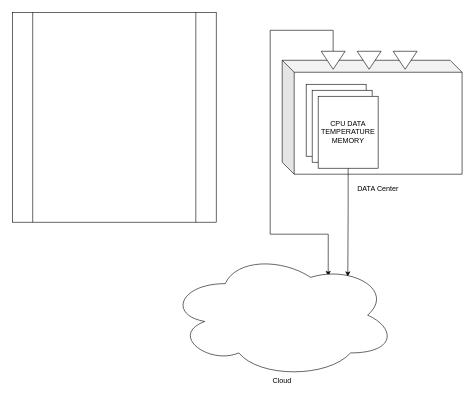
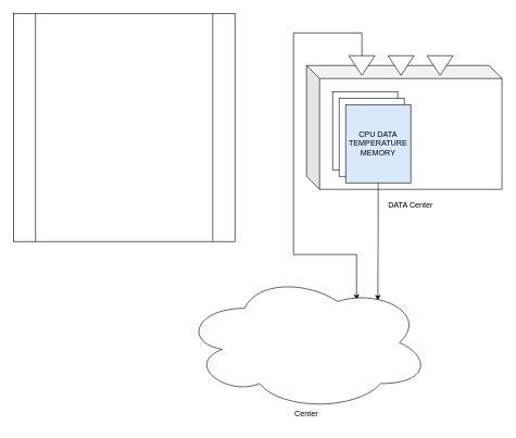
- <mxCell id="11" value="CPU DATA&lt;br style=&quot;border-color: var(--border-color);&quot;&gt;TEMPERATURE&lt;br style=&quot;border-color: var(--border-color);&quot;&gt;MEMORY" style="rounded=0;whiteSpace=wrap;html=1;" vertex="1" parent="1"><mxGeometry x="530" y="160" width="100" height="120" as="geometry" /></mxCell>
+ <mxCell id="11" value="CPU DATA&lt;br style=&quot;border-color: var(--border-color);&quot;&gt;TEMPERATURE&lt;br style=&quot;border-color: var(--border-color);&quot;&gt;MEMORY" style="rounded=0;whiteSpace=wrap;html=1;fillColor=#dae8fc;" vertex="1" parent="1"><mxGeometry x="530" y="160" width="100" height="120" as="geometry" /></mxCell>
- <mxCell id="14" value="Cloud" style="text;html=1;strokeColor=none;fillColor=none;align=center;verticalAlign=middle;whiteSpace=wrap;rounded=0;" vertex="1" parent="1"><mxGeometry x="440" y="620" width="60" height="30" as="geometry" /></mxCell>
+ <mxCell id="14" value="Center" style="text;html=1;strokeColor=none;fillColor=none;align=center;verticalAlign=middle;whiteSpace=wrap;rounded=0;" vertex="1" parent="1"><mxGeometry x="440" y="620" width="60" height="30" as="geometry" /></mxCell>
